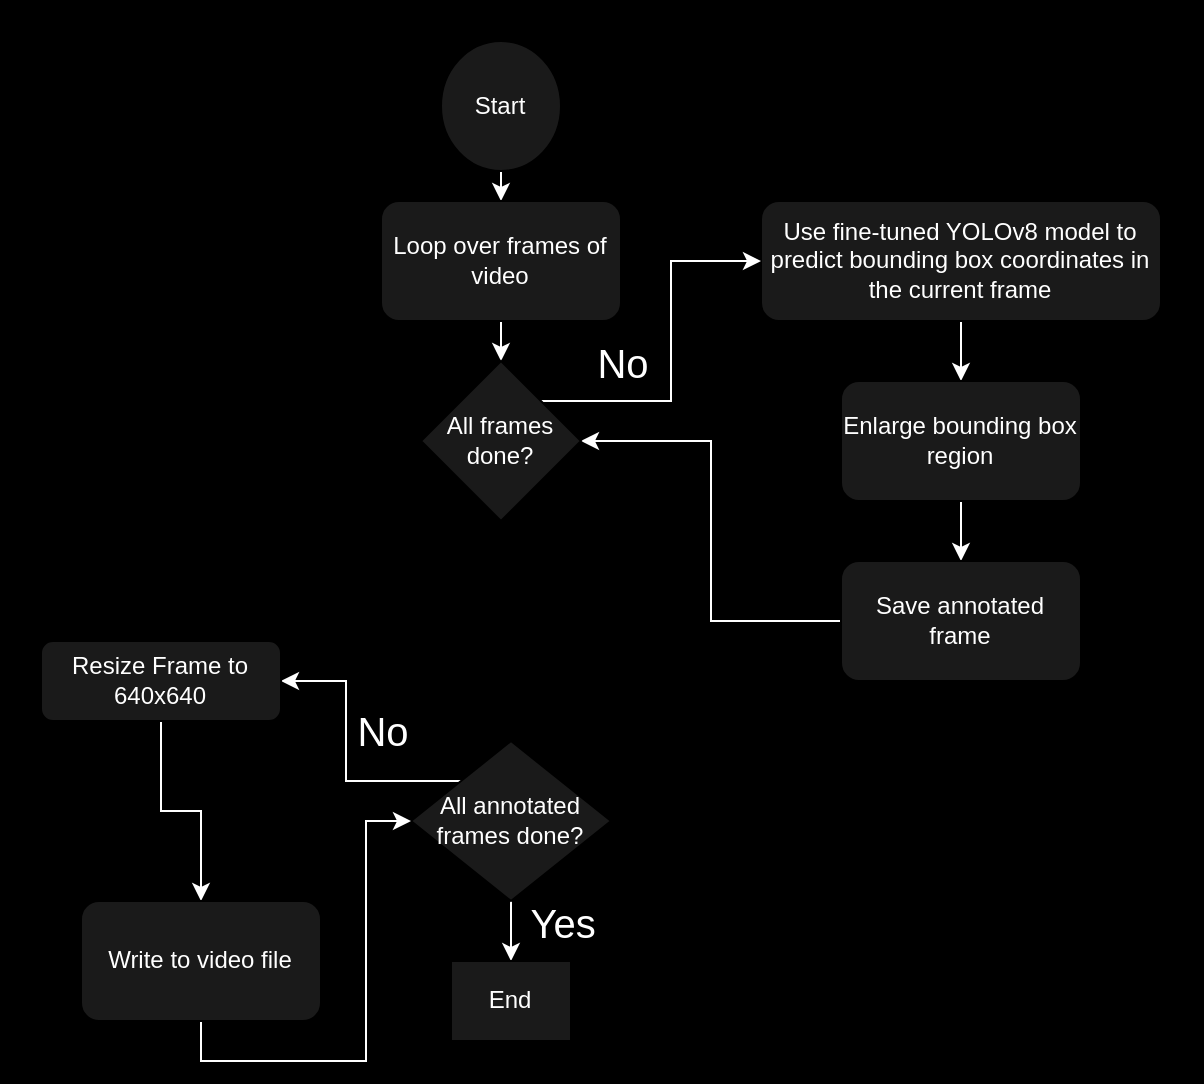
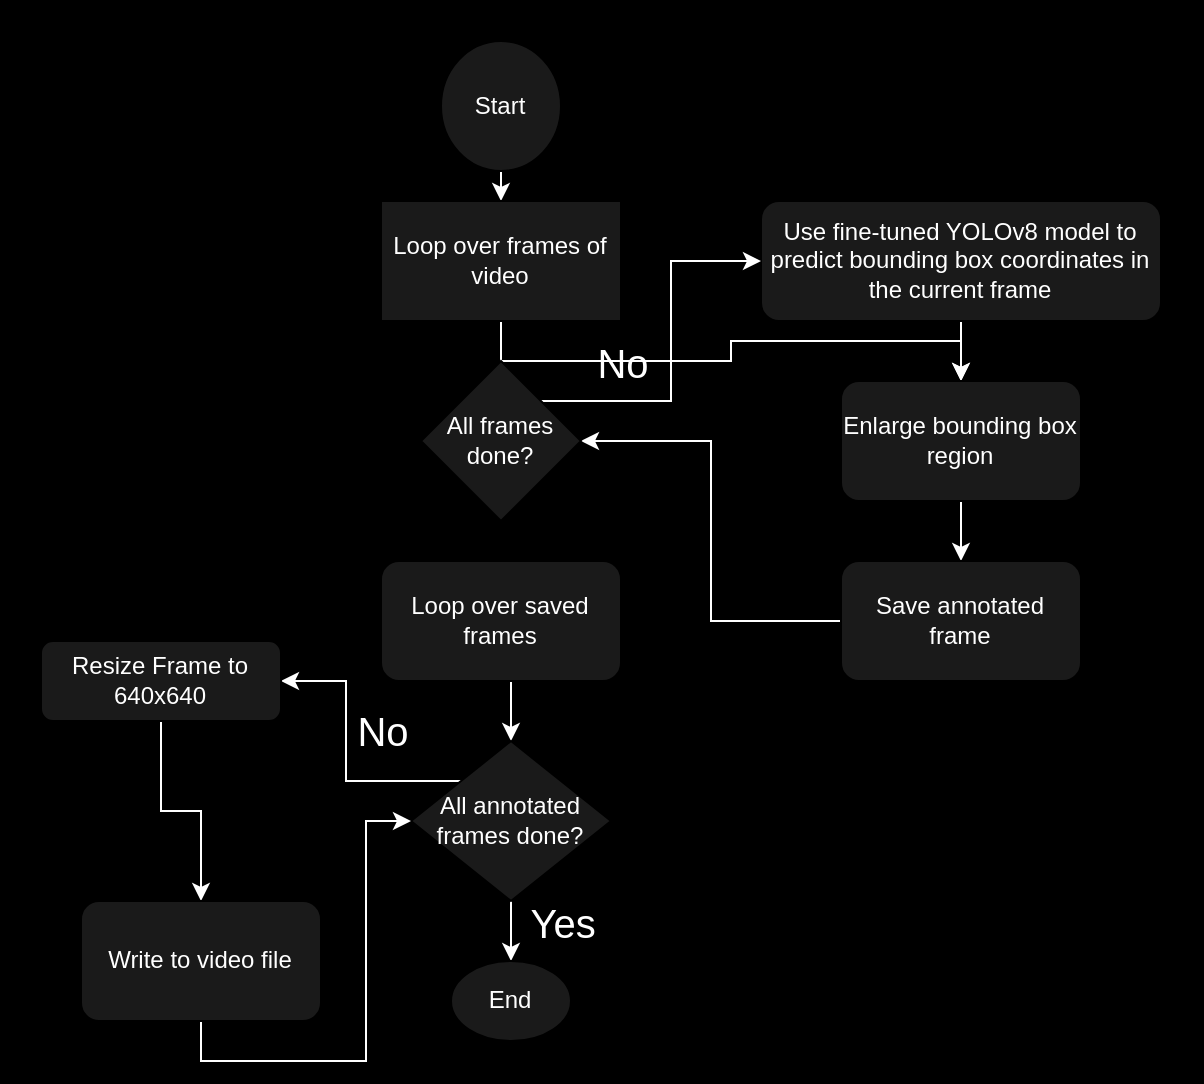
- <mxCell id="5" value="Loop over frames of video" style="rounded=1;whiteSpace=wrap;html=1;fillColor=#1A1A1A;fontColor=#FFFFFF;" vertex="1" parent="1"><mxGeometry x="190" y="100" width="120" height="60" as="geometry" /></mxCell>
+ <mxCell id="5" value="Loop over frames of video" style="whiteSpace=wrap;html=1;fillColor=#1A1A1A;fontColor=#FFFFFF;rounded=0;" vertex="1" parent="1"><mxGeometry x="190" y="100" width="120" height="60" as="geometry" /></mxCell>
- <mxCell id="4" style="edgeStyle=orthogonalEdgeStyle;rounded=0;orthogonalLoop=1;jettySize=auto;html=1;exitX=0.5;exitY=1;exitDx=0;exitDy=0;entryX=0.5;entryY=0;entryDx=0;entryDy=0;strokeColor=#FFFFFF;" edge="1" parent="1" source="5" target="14"><mxGeometry relative="1" as="geometry" /></mxCell>
+ <mxCell id="4" style="edgeStyle=orthogonalEdgeStyle;rounded=0;orthogonalLoop=1;jettySize=auto;html=1;exitX=0.5;exitY=1;exitDx=0;exitDy=0;strokeColor=#FFFFFF;" edge="1" parent="1" source="5" target="9"><mxGeometry relative="1" as="geometry" /></mxCell>
+ <mxCell id="16" value="Loop over saved frames" style="rounded=1;whiteSpace=wrap;html=1;fillColor=#1A1A1A;fontColor=#FFFFFF;" vertex="1" parent="1"><mxGeometry x="190" y="280" width="120" height="60" as="geometry" /></mxCell>
+ <mxCell id="15" style="edgeStyle=orthogonalEdgeStyle;rounded=0;orthogonalLoop=1;jettySize=auto;html=1;exitX=0.5;exitY=1;exitDx=0;exitDy=0;entryX=0.5;entryY=0;entryDx=0;entryDy=0;strokeColor=#FFFFFF;" edge="1" parent="1" source="16" target="21"><mxGeometry relative="1" as="geometry" /></mxCell>
- <mxCell id="22" value="End" style="whiteSpace=wrap;html=1;fillColor=#1A1A1A;fontColor=#FFFFFF;rounded=0;" vertex="1" parent="1"><mxGeometry x="225" y="480" width="60" height="40" as="geometry" /></mxCell>
+ <mxCell id="22" value="End" style="ellipse;whiteSpace=wrap;html=1;fillColor=#1A1A1A;fontColor=#FFFFFF;" vertex="1" parent="1"><mxGeometry x="225" y="480" width="60" height="40" as="geometry" /></mxCell>
